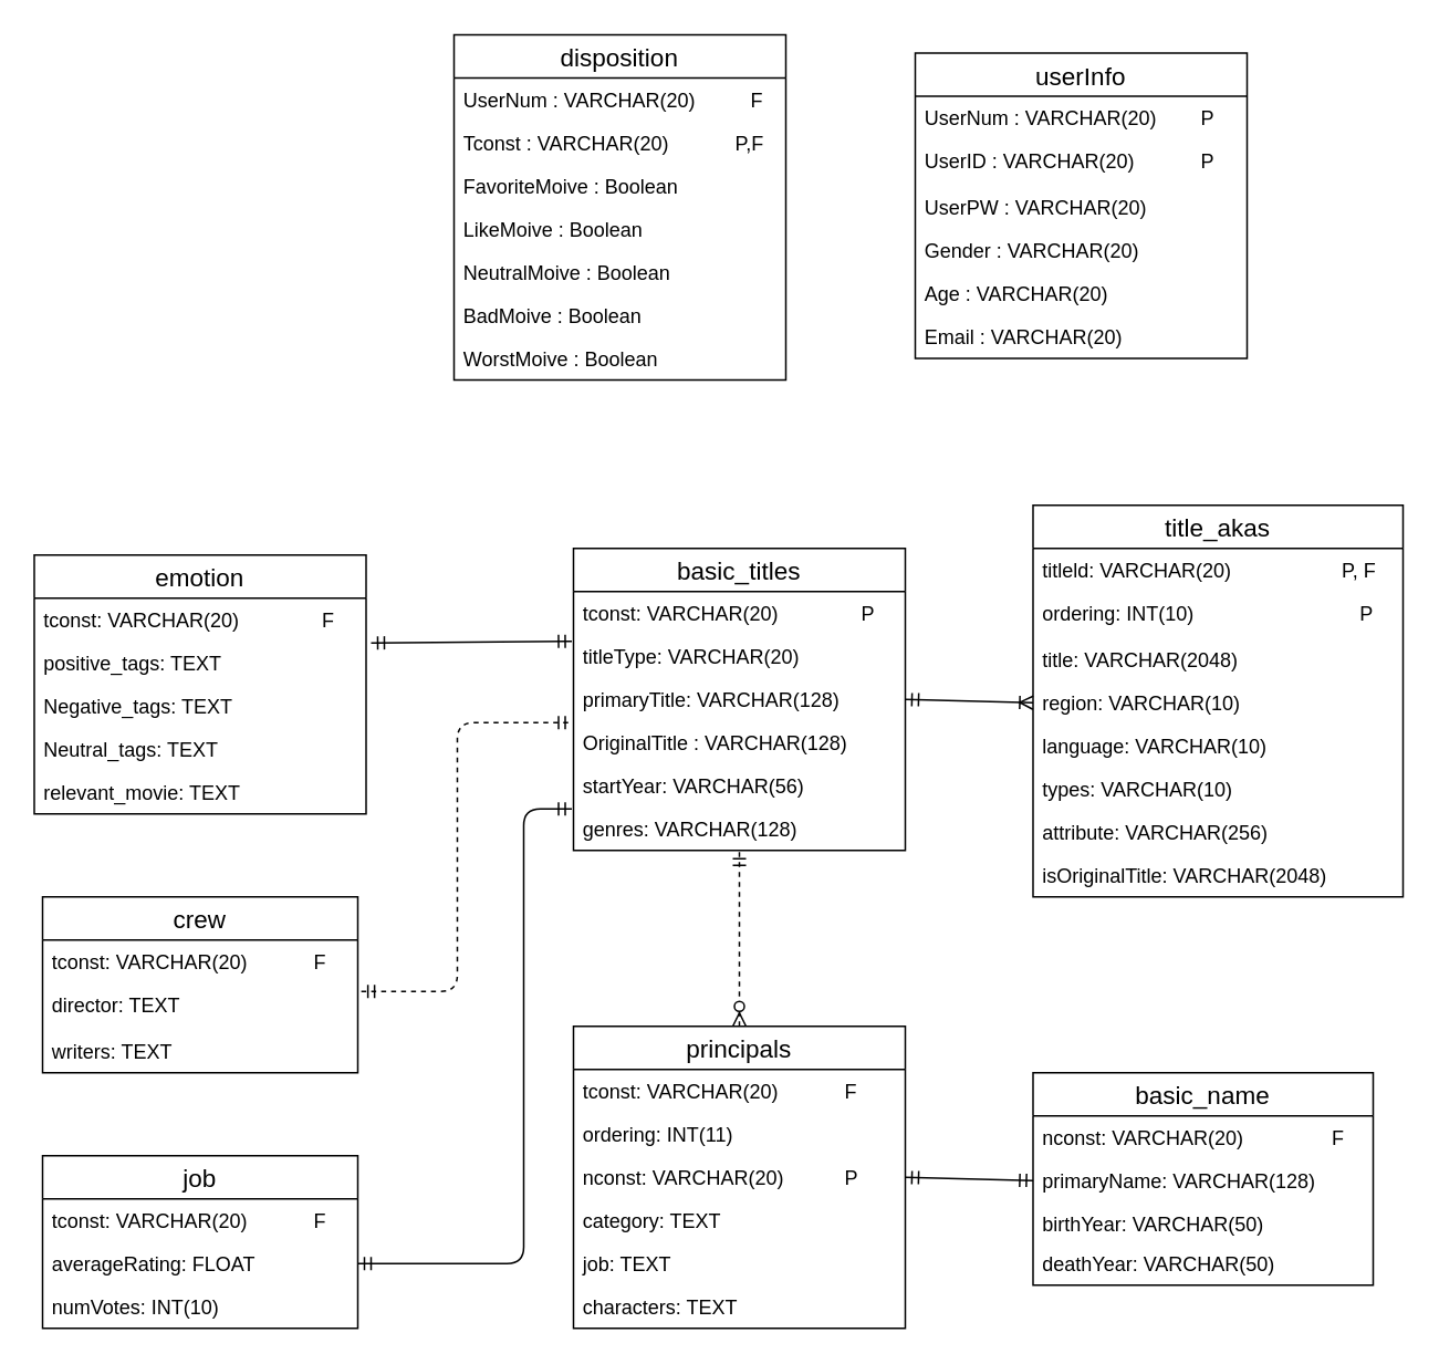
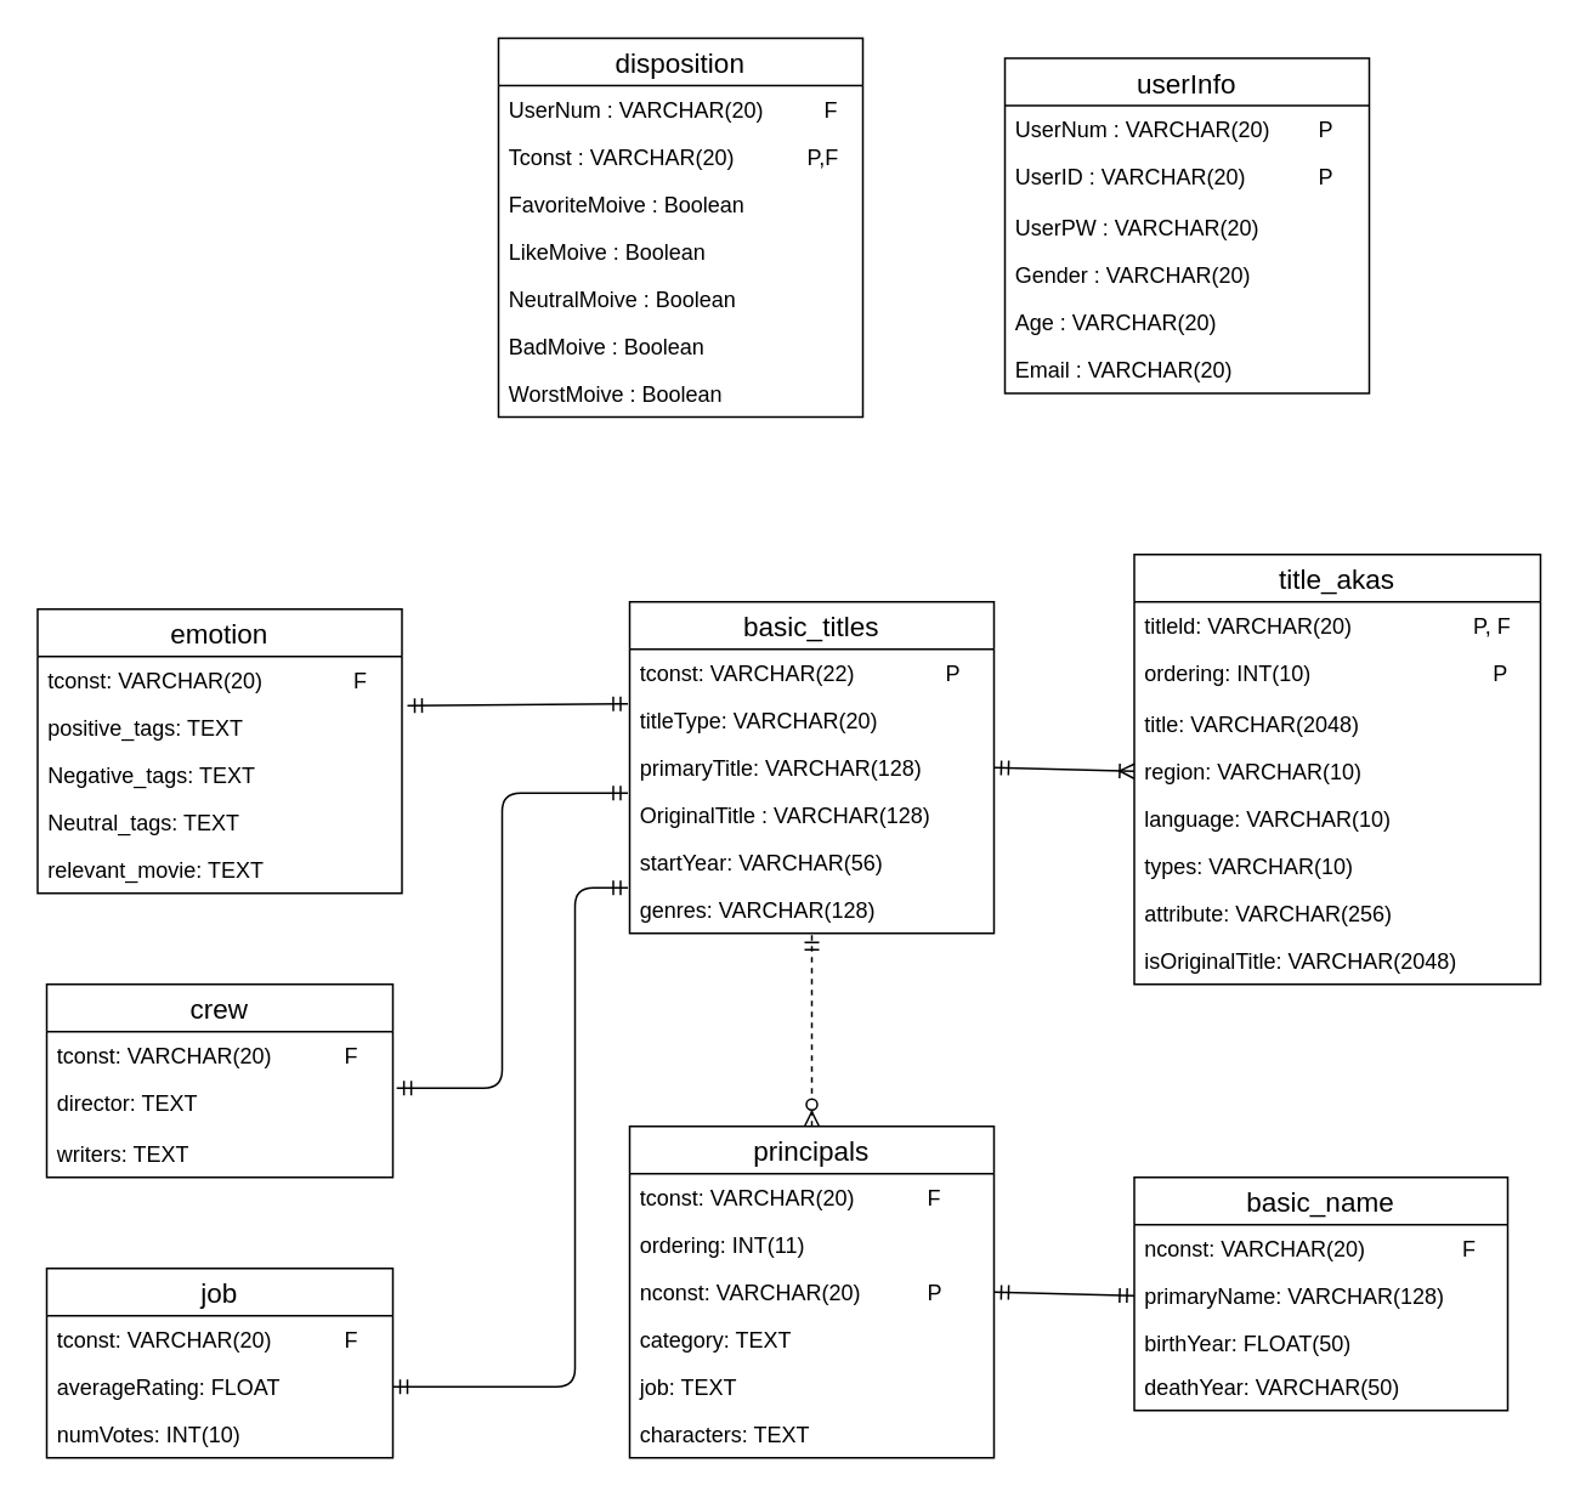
- <mxCell id="10" value="tconst: VARCHAR(20)               P" style="text;strokeColor=none;fillColor=none;align=left;verticalAlign=top;spacingLeft=4;spacingRight=4;overflow=hidden;rotatable=0;points=[[0,0.5],[1,0.5]];portConstraint=eastwest;" parent="9" vertex="1"><mxGeometry y="26" width="200" height="26" as="geometry" /></mxCell>
+ <mxCell id="10" value="tconst: VARCHAR(22)               P" style="text;strokeColor=none;fillColor=none;align=left;verticalAlign=top;spacingLeft=4;spacingRight=4;overflow=hidden;rotatable=0;points=[[0,0.5],[1,0.5]];portConstraint=eastwest;" parent="9" vertex="1"><mxGeometry y="26" width="200" height="26" as="geometry" /></mxCell>
- <mxCell id="45" value="" style="fontSize=12;html=1;endArrow=ERmandOne;startArrow=ERmandOne;exitX=1.011;exitY=0.179;exitDx=0;exitDy=0;entryX=-0.005;entryY=0.038;entryDx=0;entryDy=0;exitPerimeter=0;edgeStyle=elbowEdgeStyle;entryPerimeter=0;dashed=1;" parent="1" source="23" target="13" edge="1"><mxGeometry width="100" height="100" relative="1" as="geometry"><mxPoint x="275.5" y="353.5" as="sourcePoint" /><mxPoint x="353" y="389" as="targetPoint" /><Array as="points"><mxPoint x="275" y="520" /></Array></mxGeometry></mxCell>
+ <mxCell id="45" value="" style="fontSize=12;html=1;endArrow=ERmandOne;startArrow=ERmandOne;exitX=1.011;exitY=0.179;exitDx=0;exitDy=0;entryX=-0.005;entryY=0.038;entryDx=0;entryDy=0;exitPerimeter=0;edgeStyle=elbowEdgeStyle;entryPerimeter=0;" parent="1" source="23" target="13" edge="1"><mxGeometry width="100" height="100" relative="1" as="geometry"><mxPoint x="275.5" y="353.5" as="sourcePoint" /><mxPoint x="353" y="389" as="targetPoint" /><Array as="points"><mxPoint x="275" y="520" /></Array></mxGeometry></mxCell>
- <mxCell id="19" value="birthYear: VARCHAR(50)" style="text;strokeColor=none;fillColor=none;align=left;verticalAlign=top;spacingLeft=4;spacingRight=4;overflow=hidden;rotatable=0;points=[[0,0.5],[1,0.5]];portConstraint=eastwest;" parent="16" vertex="1"><mxGeometry y="78" width="205" height="24" as="geometry" /></mxCell>
+ <mxCell id="19" value="birthYear: FLOAT(50)" style="text;strokeColor=none;fillColor=none;align=left;verticalAlign=top;spacingLeft=4;spacingRight=4;overflow=hidden;rotatable=0;points=[[0,0.5],[1,0.5]];portConstraint=eastwest;" parent="16" vertex="1"><mxGeometry y="78" width="205" height="24" as="geometry" /></mxCell>
